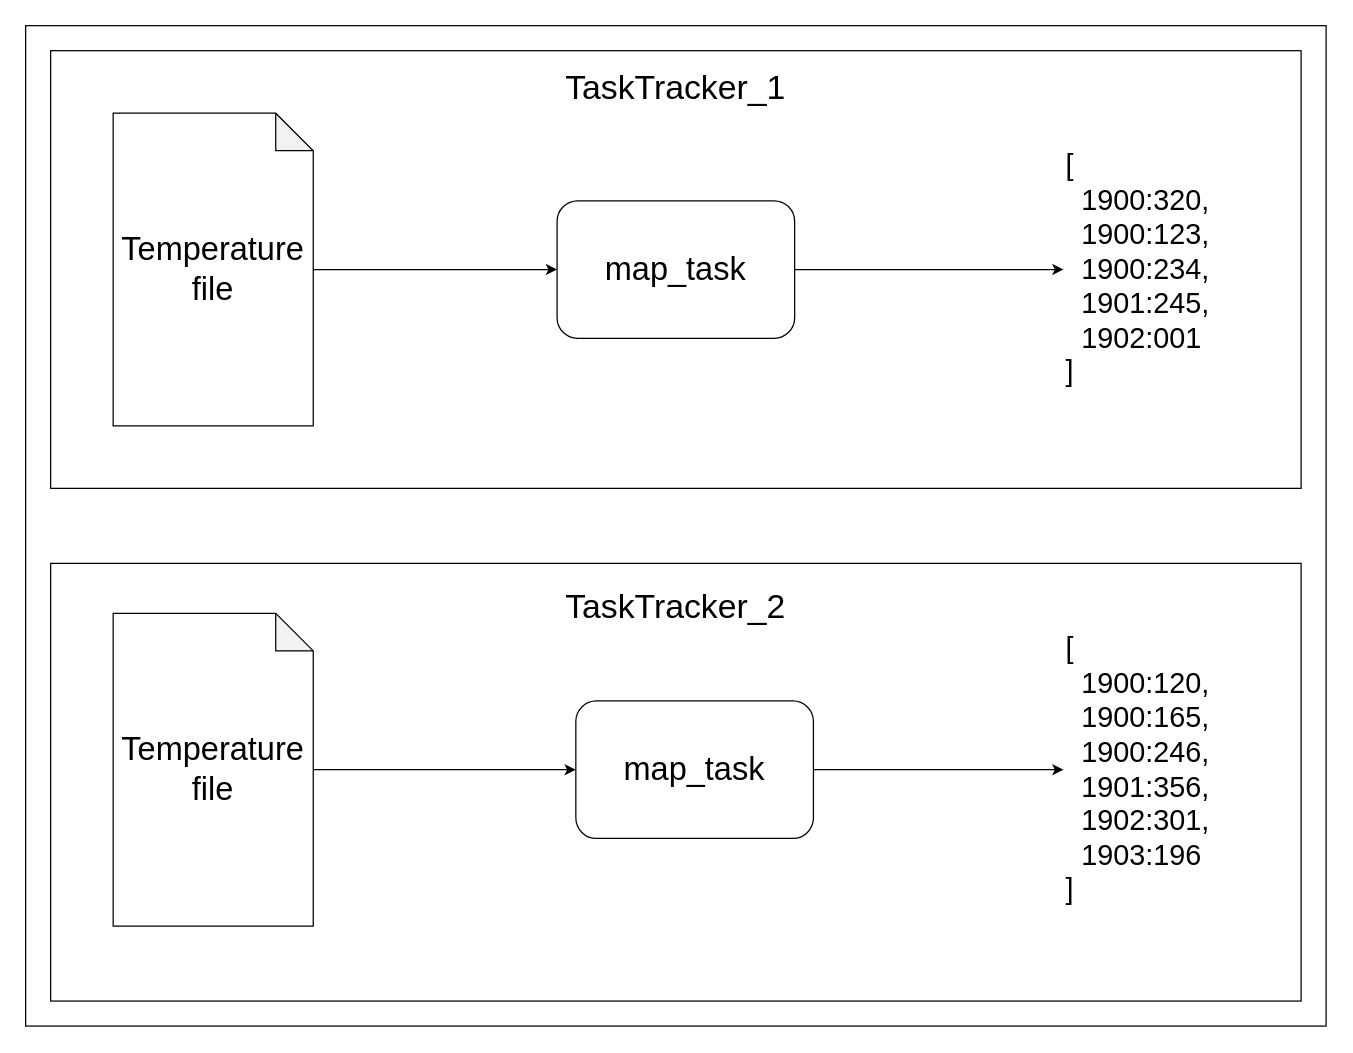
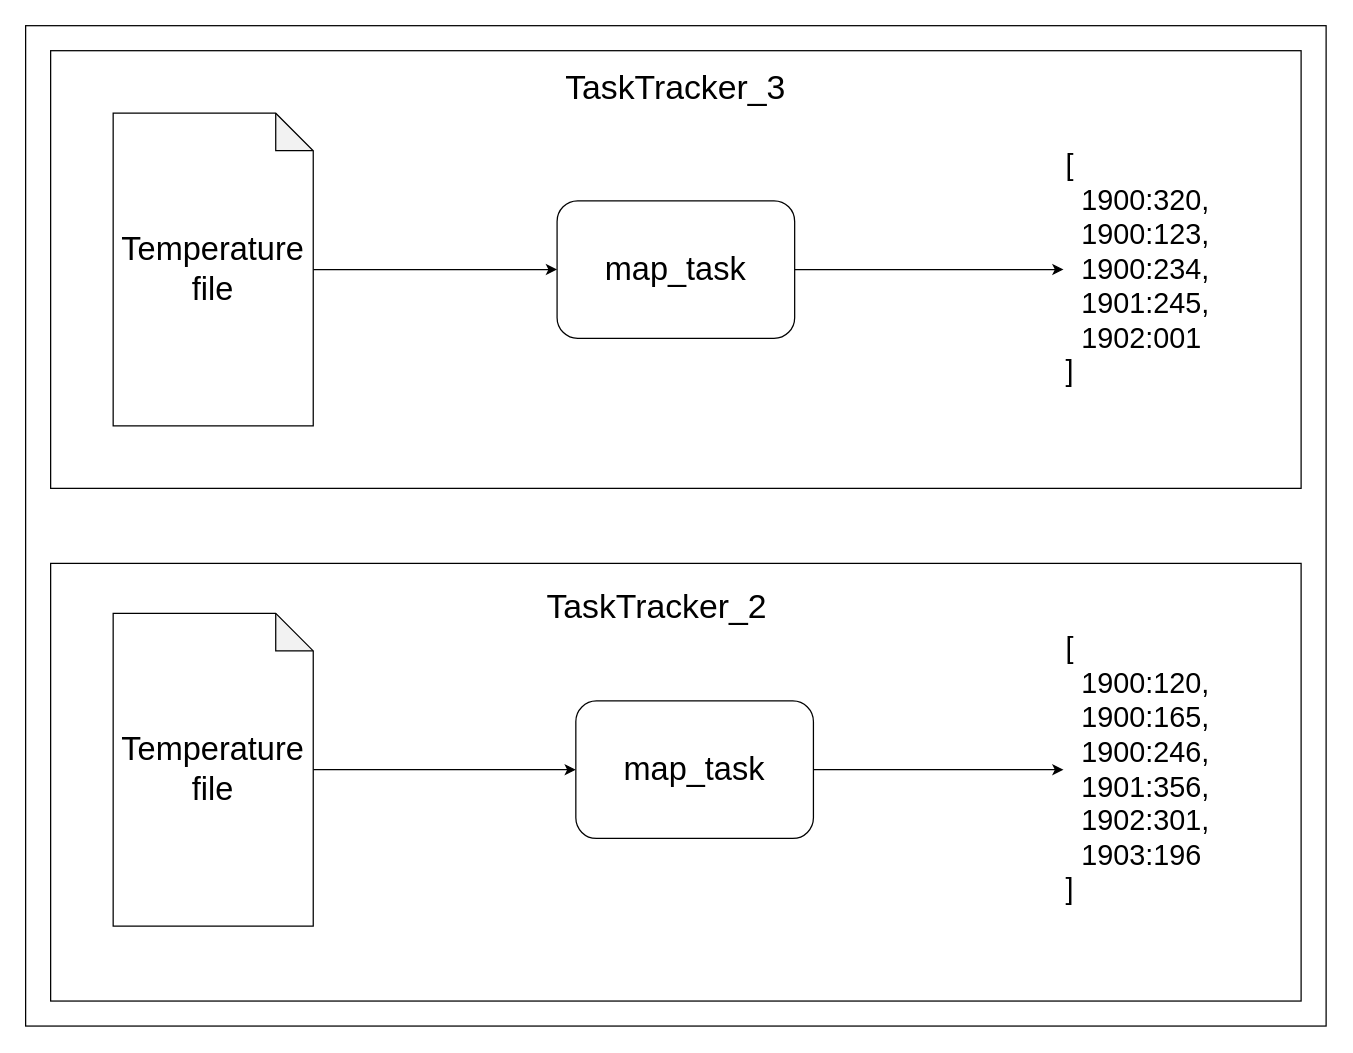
- <mxCell id="15" value="&lt;font style=&quot;font-size: 27px&quot;&gt;TaskTracker_1&lt;/font&gt;" style="text;html=1;strokeColor=none;fillColor=none;align=center;verticalAlign=middle;whiteSpace=wrap;rounded=0;" vertex="1" parent="1"><mxGeometry x="425" y="50" width="230" height="40" as="geometry" /></mxCell>
+ <mxCell id="15" value="&lt;font style=&quot;font-size: 27px&quot;&gt;TaskTracker_3&lt;/font&gt;" style="text;html=1;strokeColor=none;fillColor=none;align=center;verticalAlign=middle;whiteSpace=wrap;rounded=0;" vertex="1" parent="1"><mxGeometry x="425" y="50" width="230" height="40" as="geometry" /></mxCell>
- <mxCell id="16" value="&lt;font style=&quot;font-size: 27px&quot;&gt;TaskTracker_2&lt;/font&gt;" style="text;html=1;strokeColor=none;fillColor=none;align=center;verticalAlign=middle;whiteSpace=wrap;rounded=0;" vertex="1" parent="1"><mxGeometry x="425" y="465" width="230" height="40" as="geometry" /></mxCell>
+ <mxCell id="16" value="&lt;font style=&quot;font-size: 27px&quot;&gt;TaskTracker_2&lt;/font&gt;" style="text;html=1;strokeColor=none;fillColor=none;align=center;verticalAlign=middle;whiteSpace=wrap;rounded=0;" vertex="1" parent="1"><mxGeometry x="410" y="465" width="230" height="40" as="geometry" /></mxCell>
